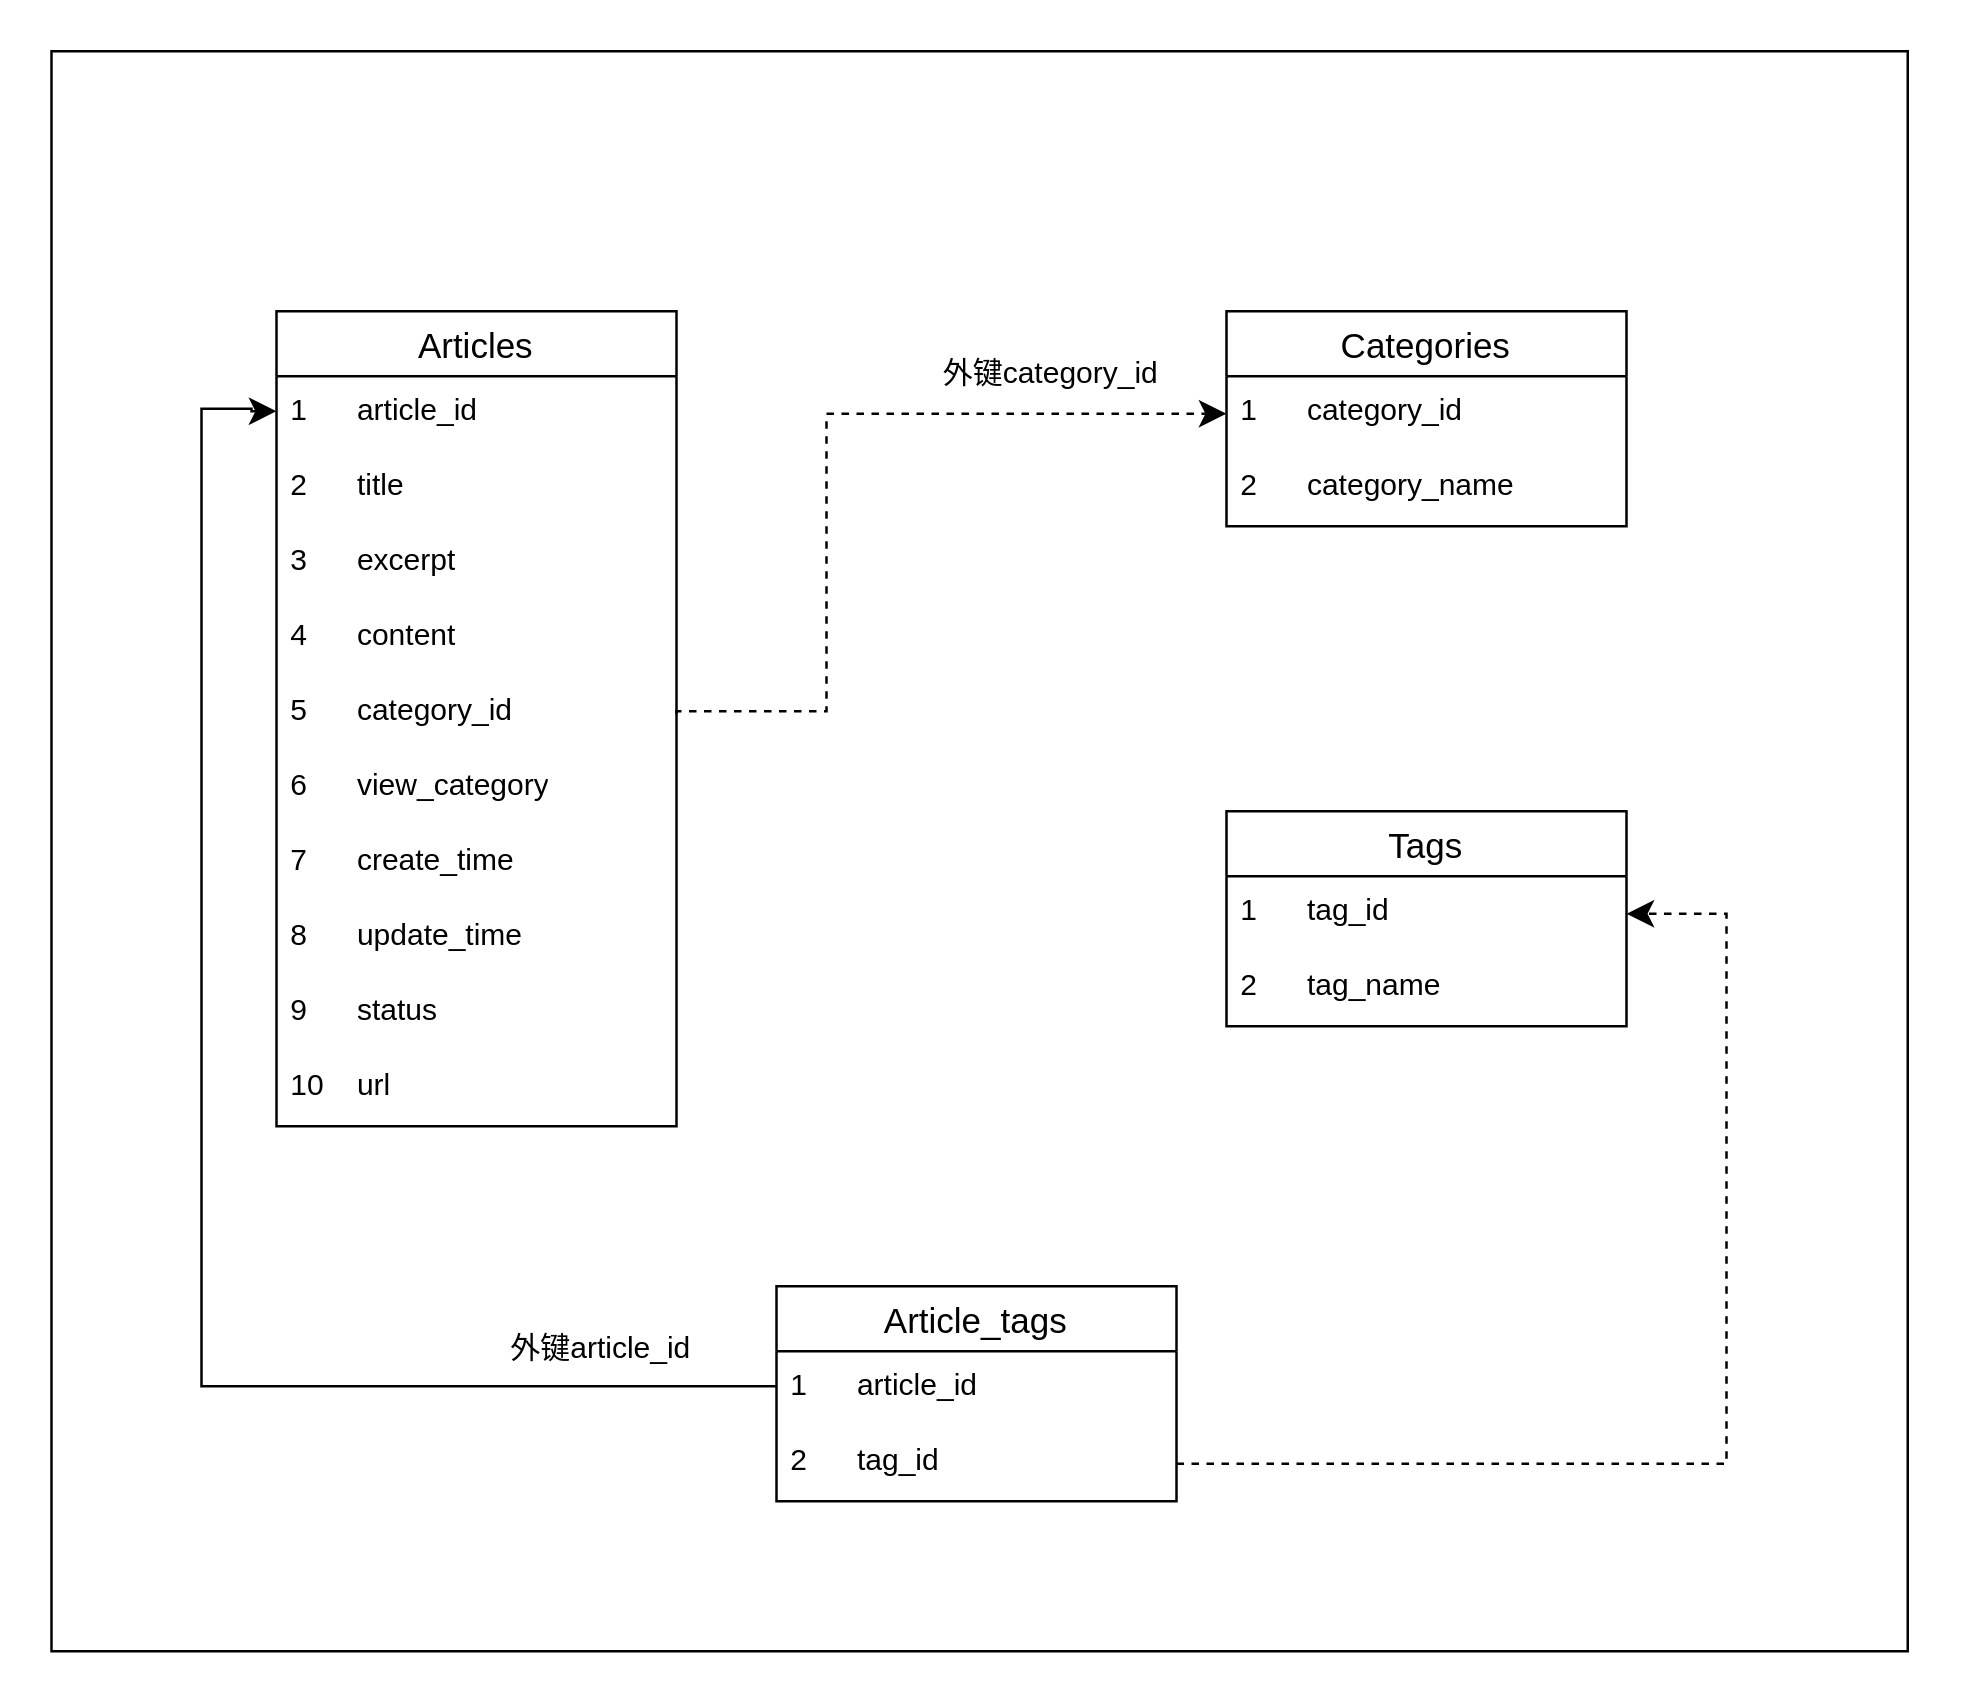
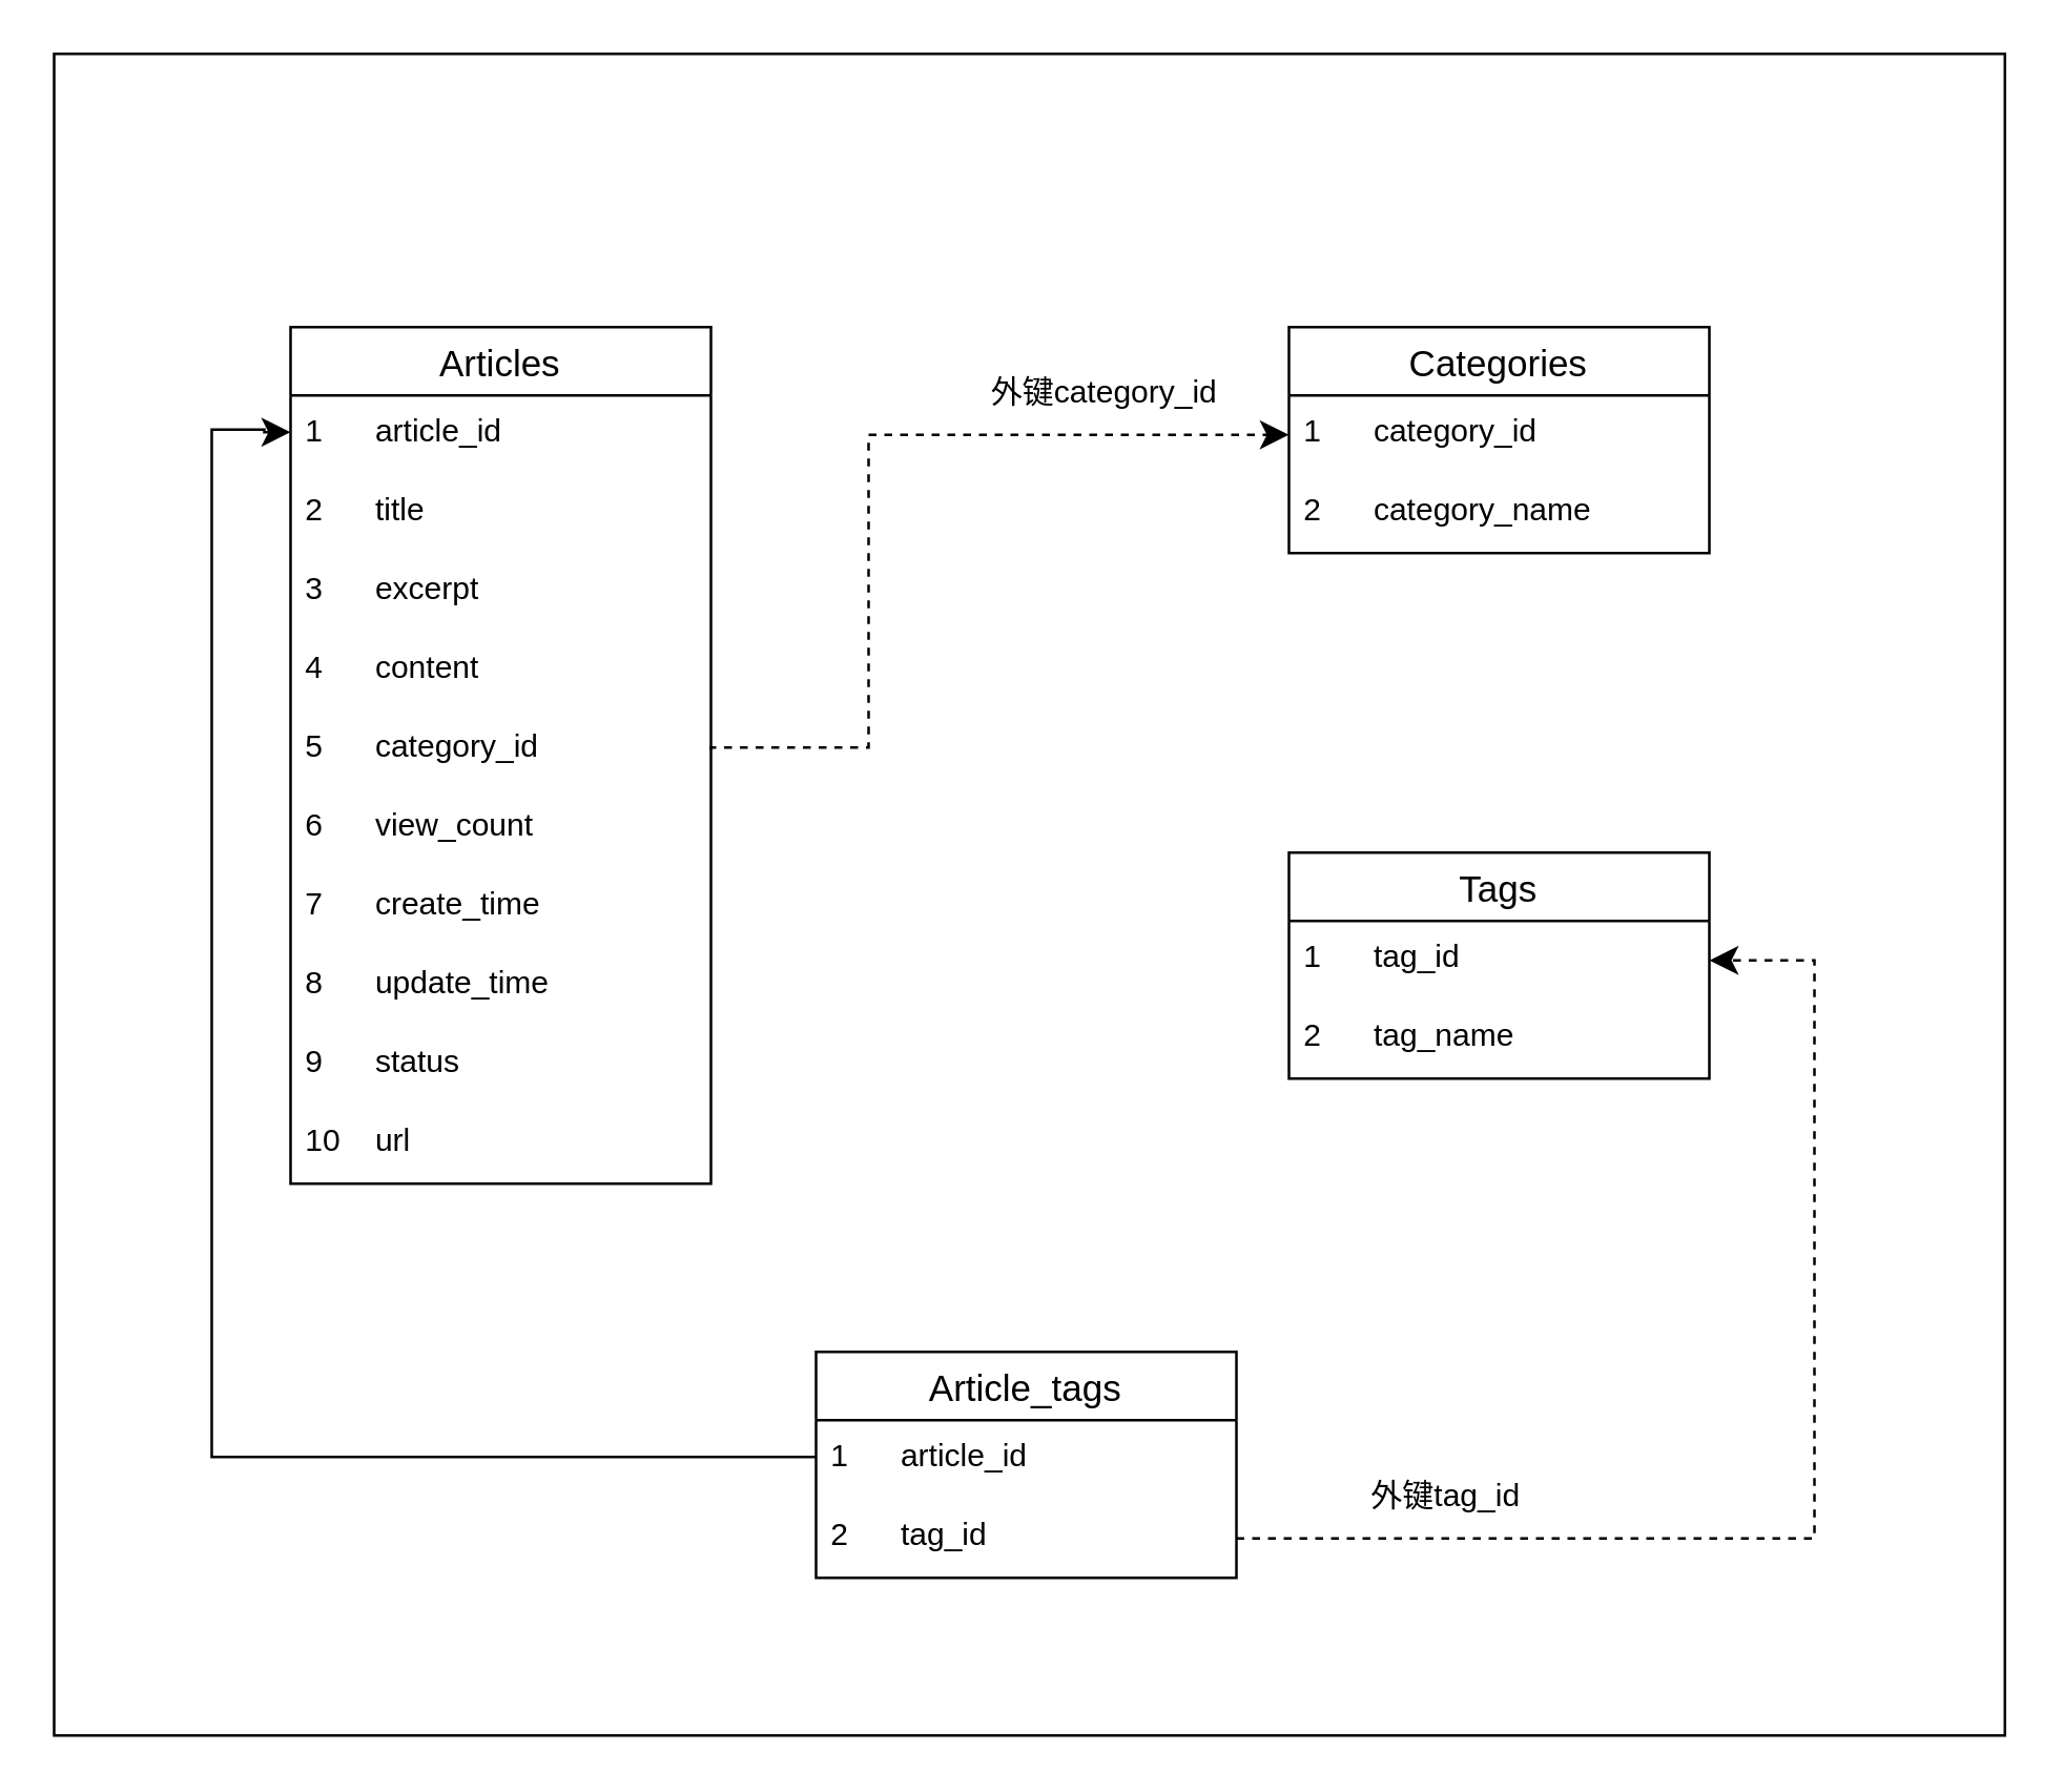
- <mxCell id="9" value="6&lt;span style=&quot;white-space: pre;&quot;&gt;&#09;&lt;/span&gt;view_category" style="text;strokeColor=none;fillColor=none;spacingLeft=4;spacingRight=4;overflow=hidden;rotatable=0;points=[[0,0.5],[1,0.5]];portConstraint=eastwest;fontSize=12;whiteSpace=wrap;html=1;" vertex="1" parent="3"><mxGeometry y="176" width="160" height="30" as="geometry" /></mxCell>
+ <mxCell id="9" value="6&lt;span style=&quot;white-space: pre;&quot;&gt;&#09;&lt;/span&gt;view_count" style="text;strokeColor=none;fillColor=none;spacingLeft=4;spacingRight=4;overflow=hidden;rotatable=0;points=[[0,0.5],[1,0.5]];portConstraint=eastwest;fontSize=12;whiteSpace=wrap;html=1;" vertex="1" parent="3"><mxGeometry y="176" width="160" height="30" as="geometry" /></mxCell>
- <mxCell id="26" value="外键article_id" style="text;html=1;align=center;verticalAlign=middle;whiteSpace=wrap;rounded=0;" vertex="1" parent="1"><mxGeometry x="200" y="524" width="80" height="30" as="geometry" /></mxCell>
+ <mxCell id="28" value="外键tag_id" style="text;html=1;align=center;verticalAlign=middle;whiteSpace=wrap;rounded=0;" vertex="1" parent="1"><mxGeometry x="520" y="554" width="60" height="30" as="geometry" /></mxCell>
